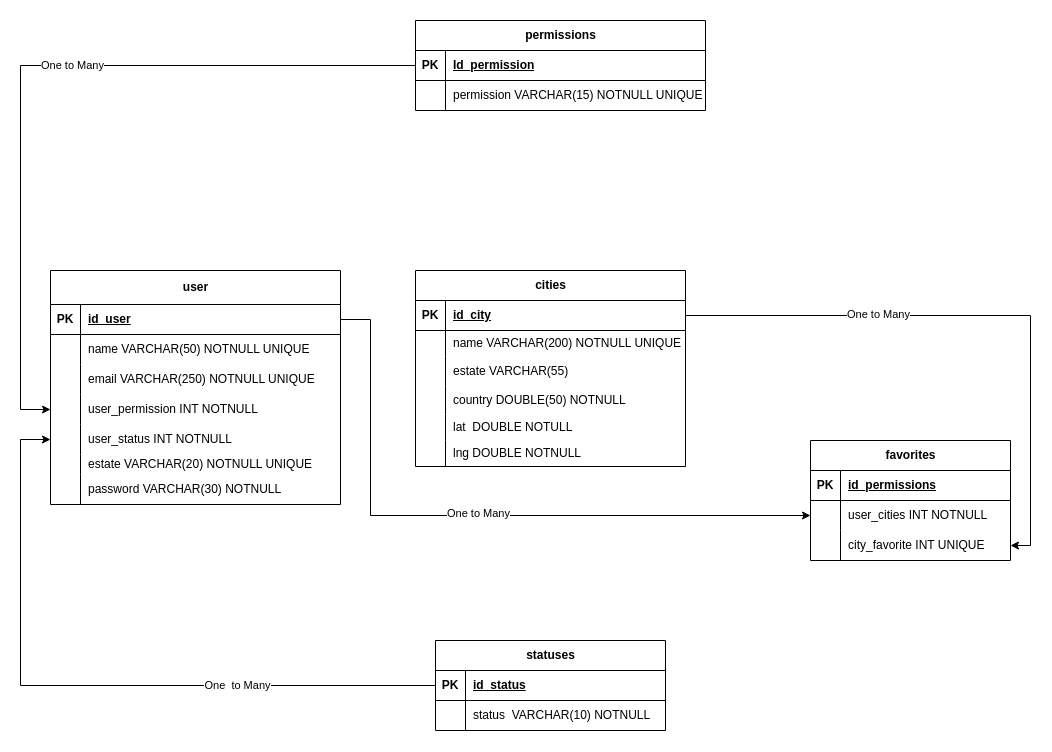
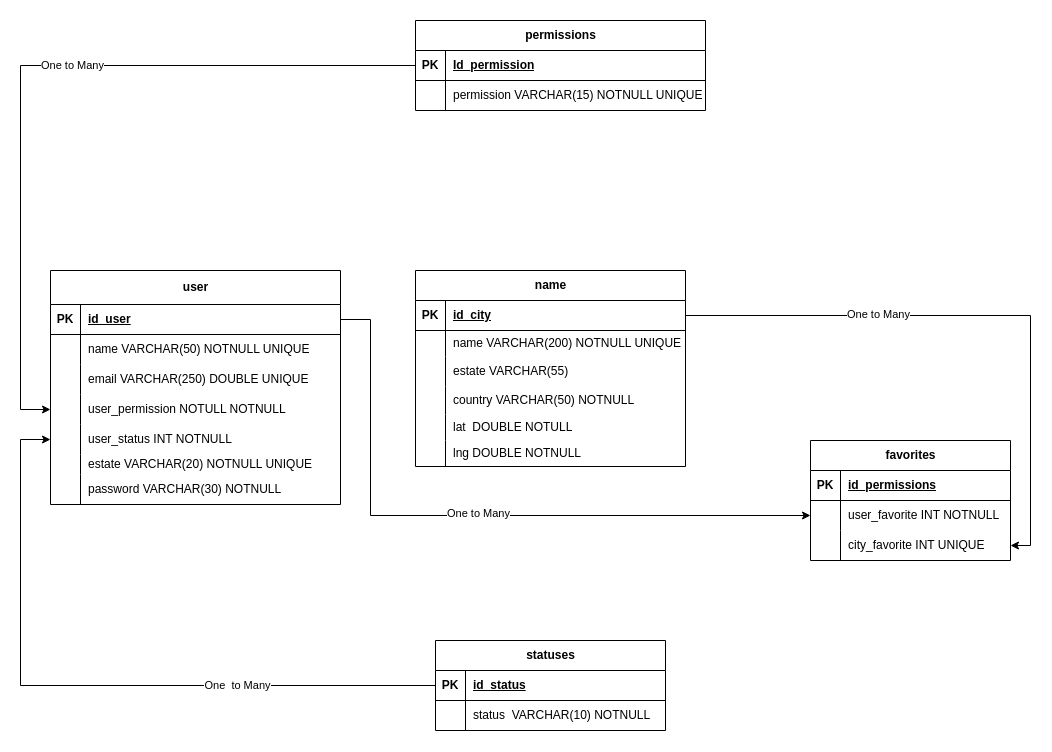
- <mxCell id="4" value="cities" style="shape=table;startSize=30;container=1;collapsible=1;childLayout=tableLayout;fixedRows=1;rowLines=0;fontStyle=1;align=center;resizeLast=1;html=1;" vertex="1" parent="1"><mxGeometry x="415" y="270" width="270" height="196" as="geometry" /></mxCell>
+ <mxCell id="4" value="name" style="shape=table;startSize=30;container=1;collapsible=1;childLayout=tableLayout;fixedRows=1;rowLines=0;fontStyle=1;align=center;resizeLast=1;html=1;" vertex="1" parent="1"><mxGeometry x="415" y="270" width="270" height="196" as="geometry" /></mxCell>
- <mxCell id="48" value="email VARCHAR(250) NOTNULL UNIQUE" style="shape=partialRectangle;connectable=0;fillColor=none;top=0;left=0;bottom=0;right=0;align=left;spacingLeft=6;overflow=hidden;whiteSpace=wrap;html=1;" vertex="1" parent="46"><mxGeometry x="30" width="260" height="30" as="geometry"><mxRectangle width="260" height="30" as="alternateBounds" /></mxGeometry></mxCell>
+ <mxCell id="48" value="email VARCHAR(250) DOUBLE UNIQUE" style="shape=partialRectangle;connectable=0;fillColor=none;top=0;left=0;bottom=0;right=0;align=left;spacingLeft=6;overflow=hidden;whiteSpace=wrap;html=1;" vertex="1" parent="46"><mxGeometry x="30" width="260" height="30" as="geometry"><mxRectangle width="260" height="30" as="alternateBounds" /></mxGeometry></mxCell>
- <mxCell id="16" value="country DOUBLE(50) NOTNULL" style="shape=partialRectangle;connectable=0;fillColor=none;top=0;left=0;bottom=0;right=0;align=left;spacingLeft=6;overflow=hidden;whiteSpace=wrap;html=1;" vertex="1" parent="14"><mxGeometry x="30" width="240" height="28" as="geometry"><mxRectangle width="240" height="28" as="alternateBounds" /></mxGeometry></mxCell>
+ <mxCell id="16" value="country VARCHAR(50) NOTNULL" style="shape=partialRectangle;connectable=0;fillColor=none;top=0;left=0;bottom=0;right=0;align=left;spacingLeft=6;overflow=hidden;whiteSpace=wrap;html=1;" vertex="1" parent="14"><mxGeometry x="30" width="240" height="28" as="geometry"><mxRectangle width="240" height="28" as="alternateBounds" /></mxGeometry></mxCell>
- <mxCell id="51" value="user_permission INT NOTNULL" style="shape=partialRectangle;connectable=0;fillColor=none;top=0;left=0;bottom=0;right=0;align=left;spacingLeft=6;overflow=hidden;whiteSpace=wrap;html=1;" vertex="1" parent="49"><mxGeometry x="30" width="260" height="30" as="geometry"><mxRectangle width="260" height="30" as="alternateBounds" /></mxGeometry></mxCell>
+ <mxCell id="51" value="user_permission NOTULL NOTNULL" style="shape=partialRectangle;connectable=0;fillColor=none;top=0;left=0;bottom=0;right=0;align=left;spacingLeft=6;overflow=hidden;whiteSpace=wrap;html=1;" vertex="1" parent="49"><mxGeometry x="30" width="260" height="30" as="geometry"><mxRectangle width="260" height="30" as="alternateBounds" /></mxGeometry></mxCell>
- <mxCell id="67" value="user_cities INT NOTNULL" style="shape=partialRectangle;connectable=0;fillColor=none;top=0;left=0;bottom=0;right=0;align=left;spacingLeft=6;overflow=hidden;whiteSpace=wrap;html=1;" vertex="1" parent="65"><mxGeometry x="30" width="170" height="30" as="geometry"><mxRectangle width="170" height="30" as="alternateBounds" /></mxGeometry></mxCell>
+ <mxCell id="67" value="user_favorite INT NOTNULL" style="shape=partialRectangle;connectable=0;fillColor=none;top=0;left=0;bottom=0;right=0;align=left;spacingLeft=6;overflow=hidden;whiteSpace=wrap;html=1;" vertex="1" parent="65"><mxGeometry x="30" width="170" height="30" as="geometry"><mxRectangle width="170" height="30" as="alternateBounds" /></mxGeometry></mxCell>
